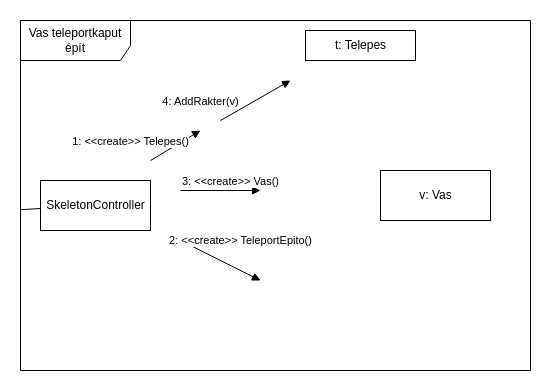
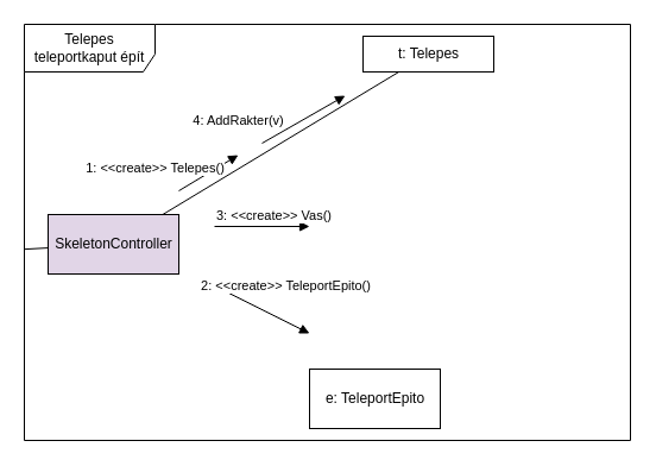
- <mxCell id="2" value="Vas teleportkaput épít" style="shape=umlFrame;whiteSpace=wrap;html=1;width=110;height=40;" vertex="1" parent="1"><mxGeometry x="20" y="20" width="510" height="350" as="geometry" /></mxCell>
+ <mxCell id="2" value="Telepes teleportkaput épít" style="shape=umlFrame;whiteSpace=wrap;html=1;width=110;height=40;" vertex="1" parent="1"><mxGeometry x="20" y="20" width="510" height="350" as="geometry" /></mxCell>
+ <mxCell id="6" value="" style="html=1;verticalAlign=bottom;endArrow=none;endFill=0;" edge="1" parent="1" source="5" target="3"><mxGeometry width="80" relative="1" as="geometry"><mxPoint x="370" y="150" as="sourcePoint" /><mxPoint x="450" y="150" as="targetPoint" /></mxGeometry></mxCell>
- <mxCell id="10" value="v: Vas" style="html=1;" vertex="1" parent="1"><mxGeometry x="380" y="170" width="110" height="50" as="geometry" /></mxCell>
- <mxCell id="5" value="SkeletonController" style="html=1;" vertex="1" parent="1"><mxGeometry x="40" y="180" width="110" height="50" as="geometry" /></mxCell>
+ <mxCell id="5" value="SkeletonController" style="html=1;fillColor=#e1d5e7;" vertex="1" parent="1"><mxGeometry x="40" y="180" width="110" height="50" as="geometry" /></mxCell>
+ <mxCell id="4" value="e: TeleportEpito" style="html=1;" vertex="1" parent="1"><mxGeometry x="260" y="310" width="110" height="50" as="geometry" /></mxCell>
